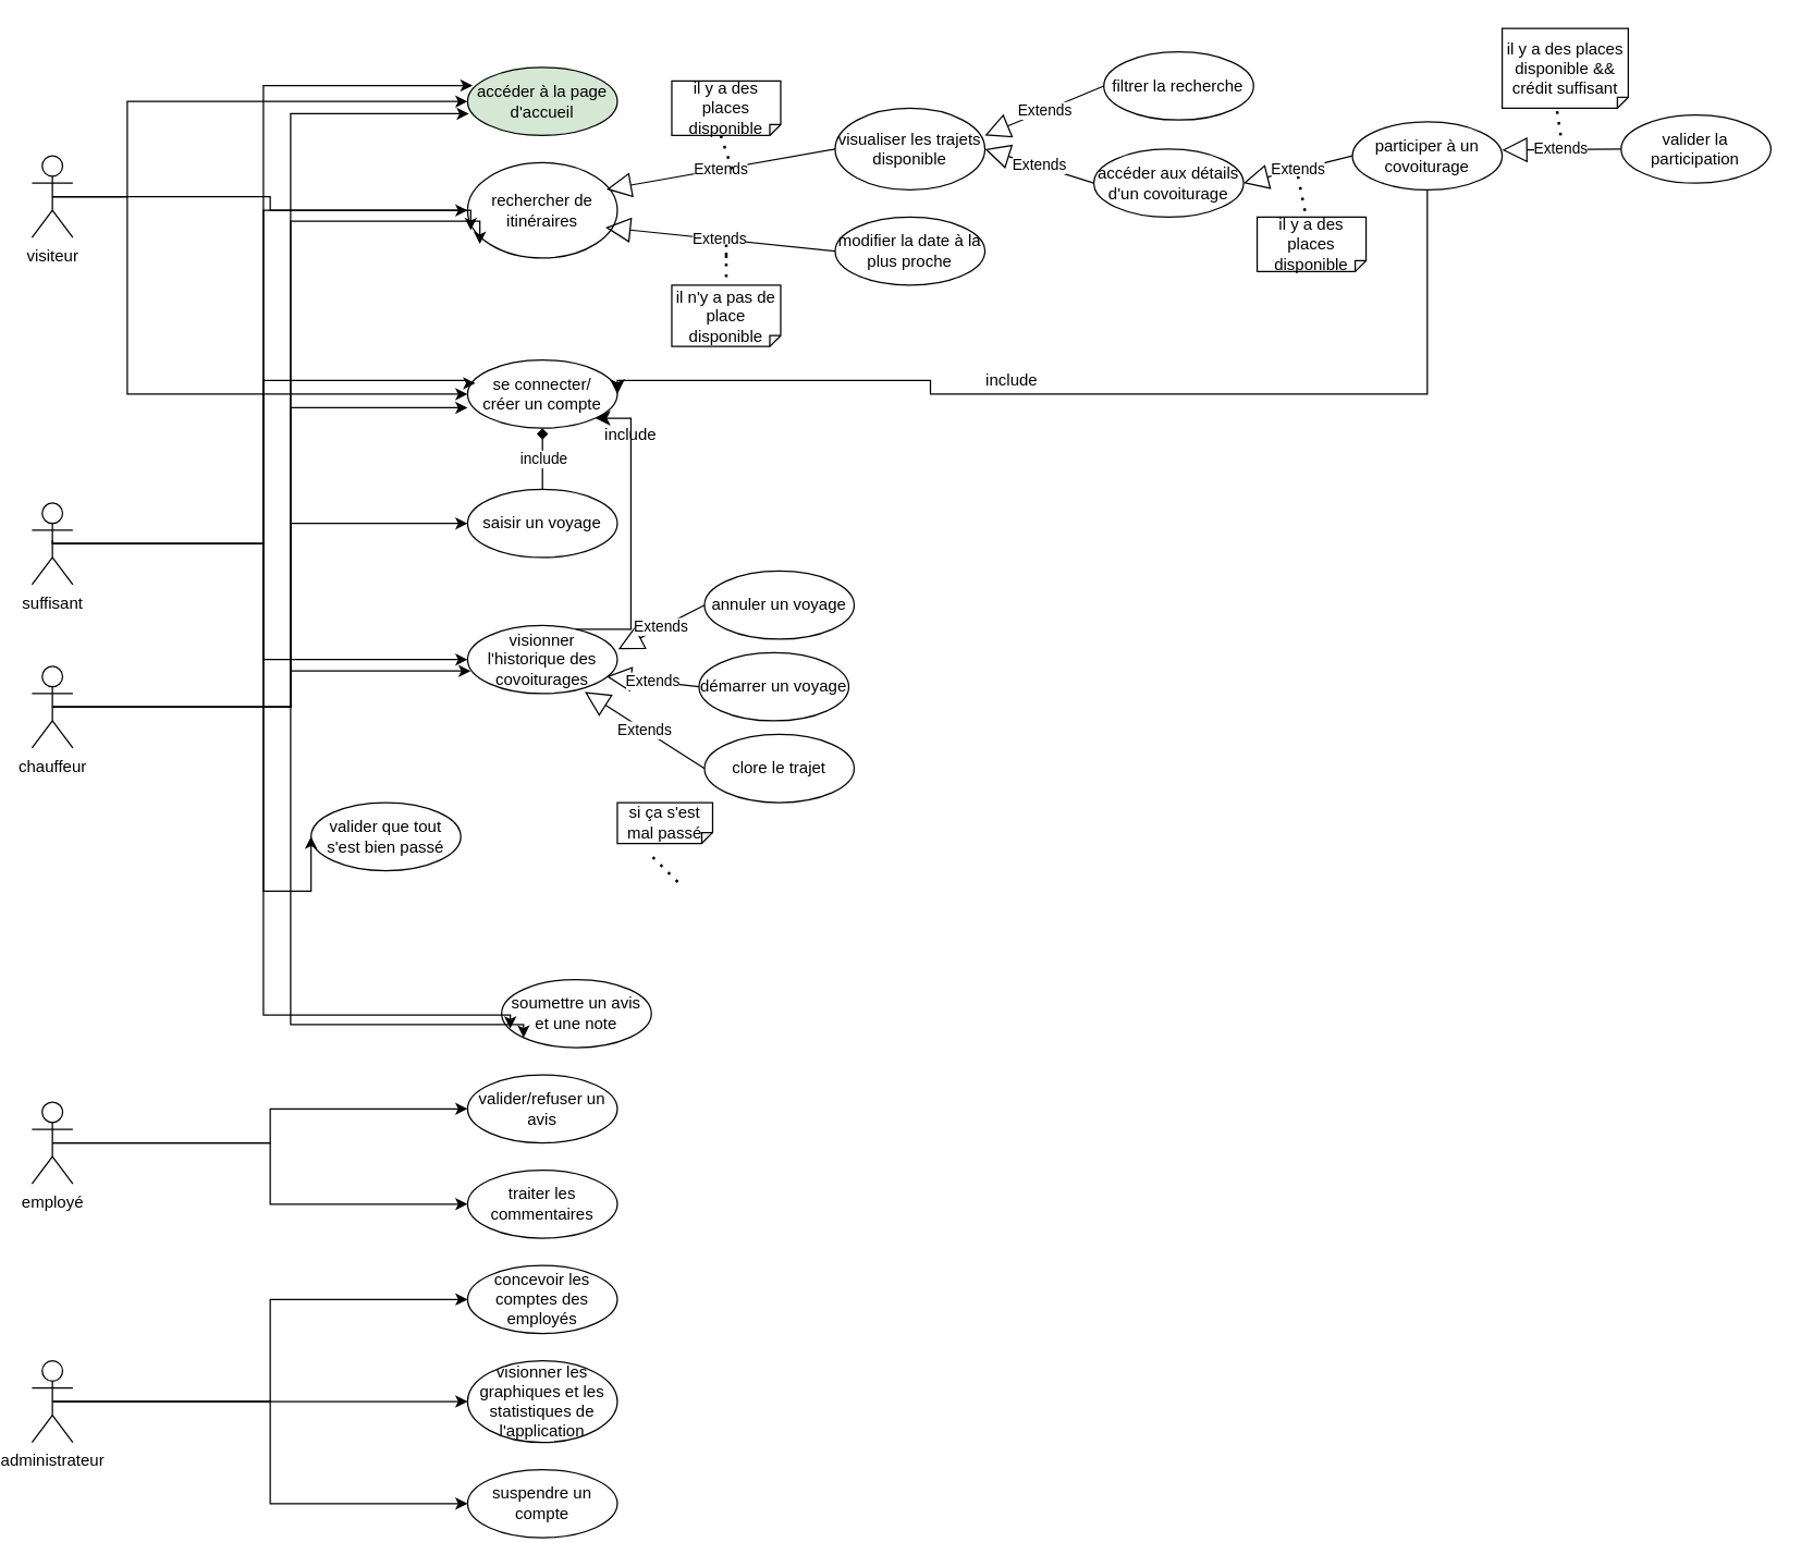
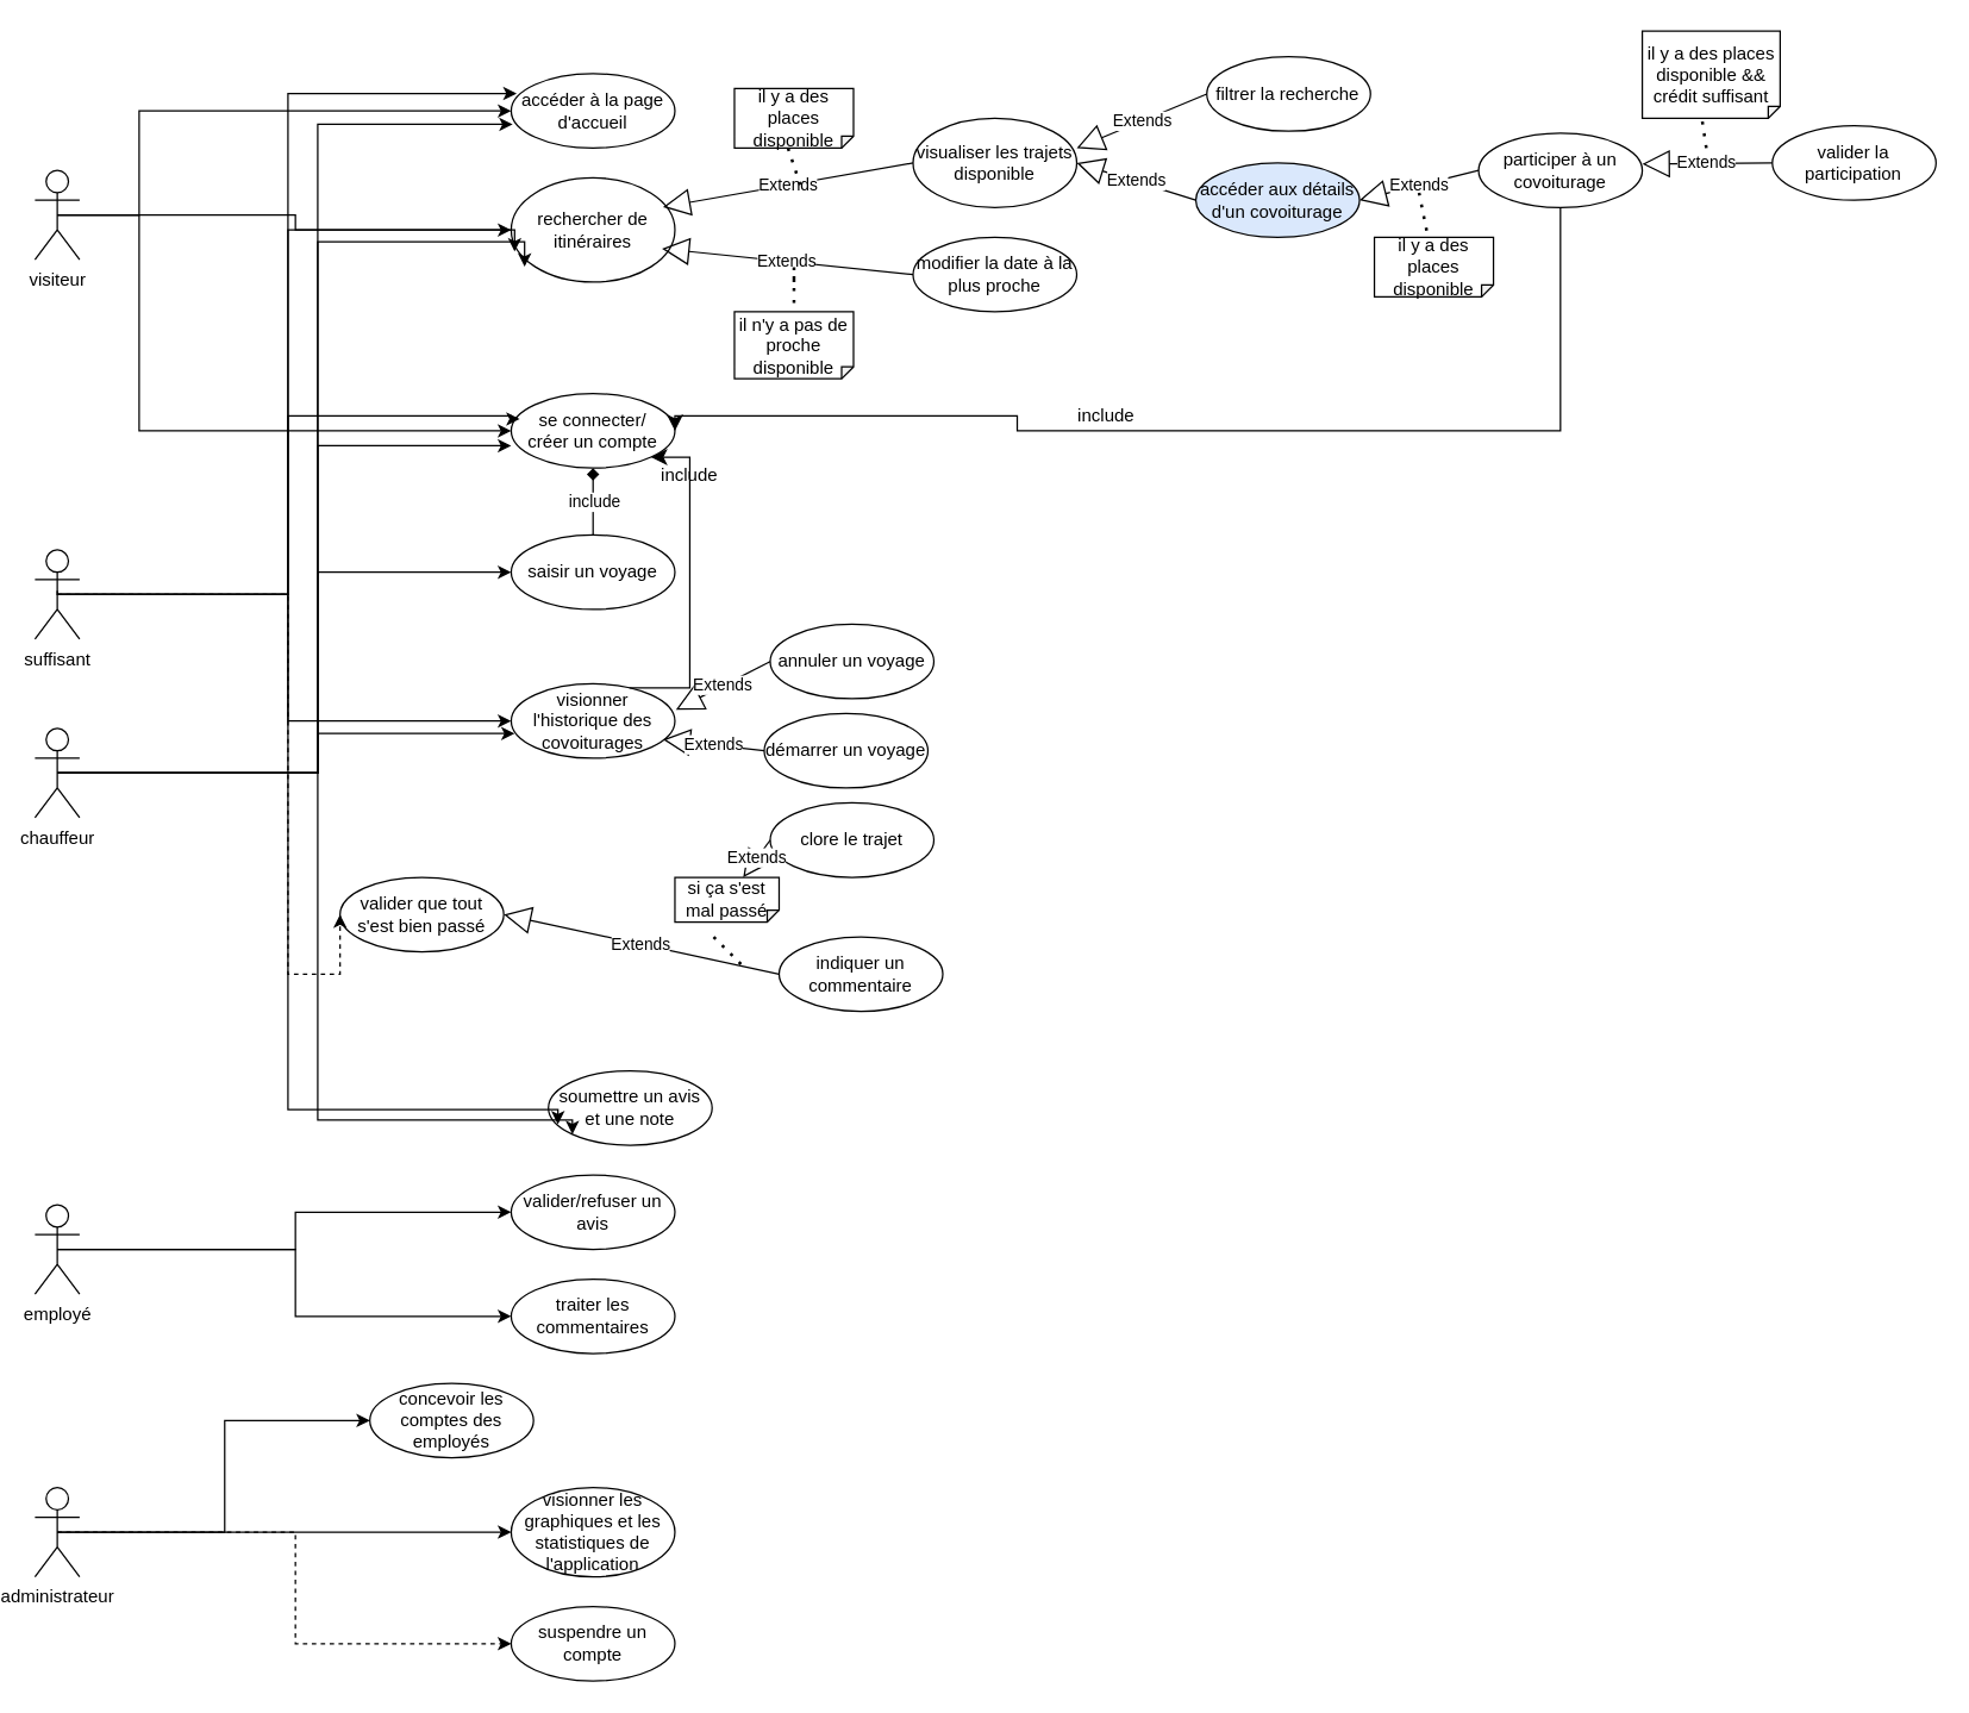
- <mxCell id="2" value="accéder à la page d'accueil" style="ellipse;whiteSpace=wrap;html=1;fillColor=#d5e8d4;" vertex="1" parent="1"><mxGeometry x="340" y="49" width="110" height="50" as="geometry" /></mxCell>
+ <mxCell id="2" value="accéder à la page d'accueil" style="ellipse;whiteSpace=wrap;html=1;" vertex="1" parent="1"><mxGeometry x="340" y="49" width="110" height="50" as="geometry" /></mxCell>
- <mxCell id="13" value="accéder aux détails d'un covoiturage" style="ellipse;whiteSpace=wrap;html=1;" vertex="1" parent="1"><mxGeometry x="800" y="109" width="110" height="50" as="geometry" /></mxCell>
+ <mxCell id="13" value="accéder aux détails d'un covoiturage" style="ellipse;whiteSpace=wrap;html=1;fillColor=#dae8fc;" vertex="1" parent="1"><mxGeometry x="800" y="109" width="110" height="50" as="geometry" /></mxCell>
- <mxCell id="9" value="il n'y a pas de place disponible" style="shape=note;whiteSpace=wrap;html=1;backgroundOutline=1;darkOpacity=0.05;direction=south;size=8;" vertex="1" parent="1"><mxGeometry x="490" y="209" width="80" height="45" as="geometry" /></mxCell>
+ <mxCell id="9" value="il n'y a pas de proche disponible" style="shape=note;whiteSpace=wrap;html=1;backgroundOutline=1;darkOpacity=0.05;direction=south;size=8;" vertex="1" parent="1"><mxGeometry x="490" y="209" width="80" height="45" as="geometry" /></mxCell>
- <mxCell id="38" value="Extends" style="endArrow=block;endSize=16;endFill=0;html=1;rounded=0;exitX=0;exitY=0.5;exitDx=0;exitDy=0;entryX=0.782;entryY=0.973;entryDx=0;entryDy=0;entryPerimeter=0;" edge="1" parent="1" source="37" target="27"><mxGeometry width="160" relative="1" as="geometry"><mxPoint x="520" y="414" as="sourcePoint" /><mxPoint x="452" y="396" as="targetPoint" /></mxGeometry></mxCell>
+ <mxCell id="38" value="Extends" style="endArrow=block;endSize=16;endFill=0;html=1;rounded=0;exitX=0;exitY=0.5;exitDx=0;exitDy=0;" edge="1" parent="1" source="37" target="43"><mxGeometry width="160" relative="1" as="geometry"><mxPoint x="520" y="414" as="sourcePoint" /><mxPoint x="452" y="396" as="targetPoint" /></mxGeometry></mxCell>
+ <mxCell id="41" value="Extends" style="endArrow=block;endSize=16;endFill=0;html=1;rounded=0;exitX=0;exitY=0.5;exitDx=0;exitDy=0;entryX=1;entryY=0.5;entryDx=0;entryDy=0;" edge="1" parent="1" source="40" target="39"><mxGeometry width="160" relative="1" as="geometry"><mxPoint x="524" y="574" as="sourcePoint" /><mxPoint x="436" y="518" as="targetPoint" /></mxGeometry></mxCell>
- <mxCell id="59" style="edgeStyle=orthogonalEdgeStyle;rounded=0;orthogonalLoop=1;jettySize=auto;html=1;exitX=0.5;exitY=0.5;exitDx=0;exitDy=0;exitPerimeter=0;entryX=0;entryY=0.5;entryDx=0;entryDy=0;" edge="1" parent="1" source="62" target="39"><mxGeometry relative="1" as="geometry"><Array as="points"><mxPoint x="190" y="399" /><mxPoint x="190" y="654" /></Array></mxGeometry></mxCell>
+ <mxCell id="59" style="edgeStyle=orthogonalEdgeStyle;rounded=0;orthogonalLoop=1;jettySize=auto;html=1;exitX=0.5;exitY=0.5;exitDx=0;exitDy=0;exitPerimeter=0;entryX=0;entryY=0.5;entryDx=0;entryDy=0;dashed=1;" edge="1" parent="1" source="62" target="39"><mxGeometry relative="1" as="geometry"><Array as="points"><mxPoint x="190" y="399" /><mxPoint x="190" y="654" /></Array></mxGeometry></mxCell>
+ <mxCell id="40" value="indiquer un commentaire" style="ellipse;whiteSpace=wrap;html=1;" vertex="1" parent="1"><mxGeometry x="520" y="629" width="110" height="50" as="geometry" /></mxCell>
- <mxCell id="47" value="concevoir les comptes des employés" style="ellipse;whiteSpace=wrap;html=1;" vertex="1" parent="1"><mxGeometry x="340" y="929" width="110" height="50" as="geometry" /></mxCell>
+ <mxCell id="47" value="concevoir les comptes des employés" style="ellipse;whiteSpace=wrap;html=1;" vertex="1" parent="1"><mxGeometry x="245" y="929" width="110" height="50" as="geometry" /></mxCell>
- <mxCell id="52" style="edgeStyle=orthogonalEdgeStyle;rounded=0;orthogonalLoop=1;jettySize=auto;html=1;exitX=0.5;exitY=0.5;exitDx=0;exitDy=0;exitPerimeter=0;entryX=0;entryY=0.5;entryDx=0;entryDy=0;" edge="1" parent="1" source="53" target="49"><mxGeometry relative="1" as="geometry" /></mxCell>
+ <mxCell id="52" style="edgeStyle=orthogonalEdgeStyle;rounded=0;orthogonalLoop=1;jettySize=auto;html=1;exitX=0.5;exitY=0.5;exitDx=0;exitDy=0;exitPerimeter=0;entryX=0;entryY=0.5;entryDx=0;entryDy=0;dashed=1;" edge="1" parent="1" source="53" target="49"><mxGeometry relative="1" as="geometry" /></mxCell>
